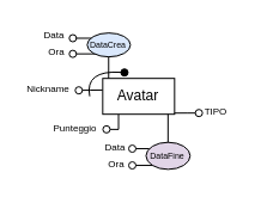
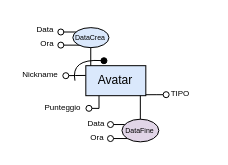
- <mxCell id="13" value="Avatar" style="whiteSpace=wrap;html=1;align=center;" vertex="1" parent="1"><mxGeometry x="85.32" y="65.18" width="60" height="30" as="geometry" /></mxCell>
+ <mxCell id="13" value="Avatar" style="whiteSpace=wrap;html=1;align=center;fillColor=#dae8fc;" vertex="1" parent="1"><mxGeometry x="85.32" y="65.18" width="60" height="30" as="geometry" /></mxCell>
